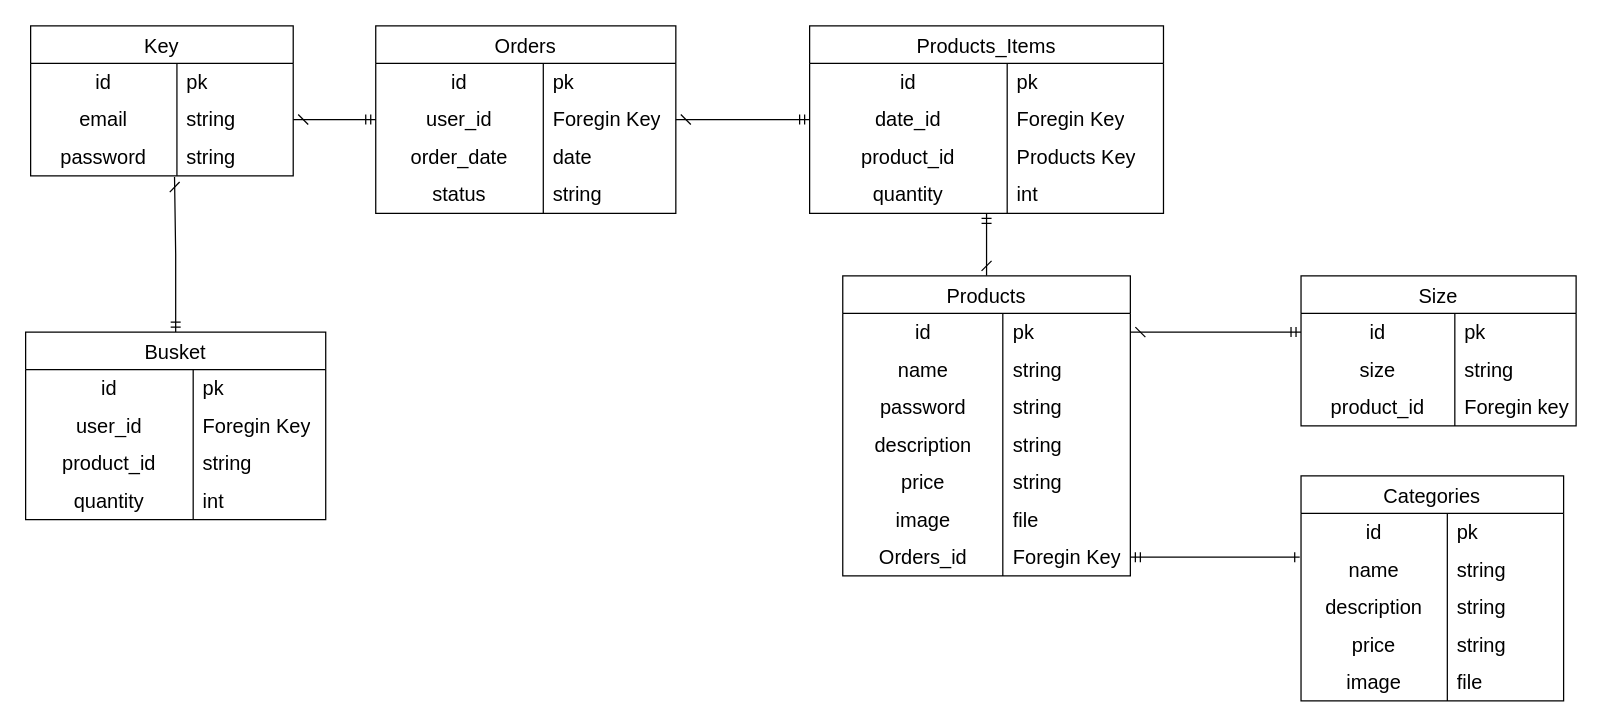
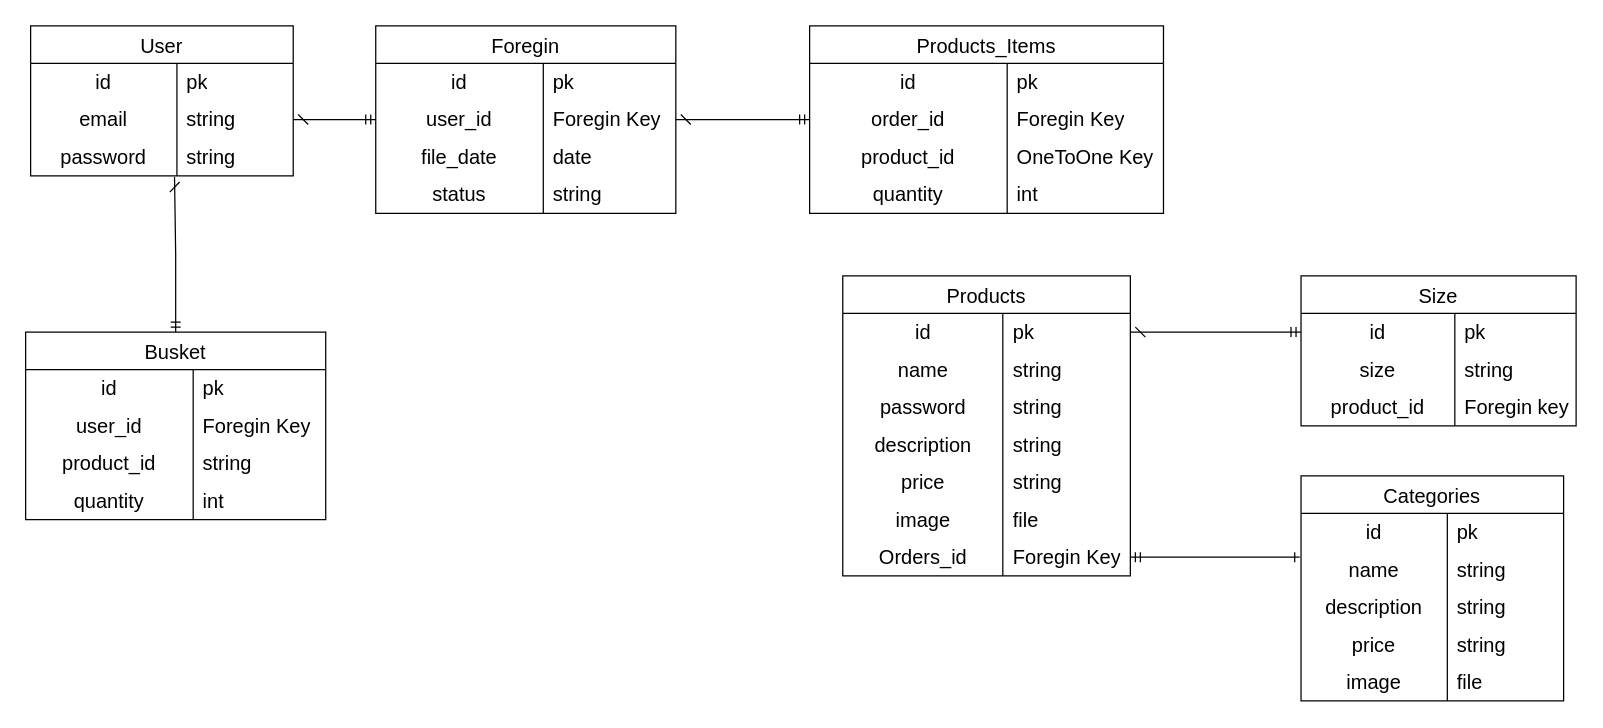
- <mxCell id="2" value="Key" style="shape=table;startSize=30;container=1;collapsible=0;childLayout=tableLayout;fixedRows=1;rowLines=0;fontStyle=0;strokeColor=default;fontSize=16;" vertex="1" parent="1"><mxGeometry x="24" y="20" width="210" height="120" as="geometry" /></mxCell>
+ <mxCell id="2" value="User" style="shape=table;startSize=30;container=1;collapsible=0;childLayout=tableLayout;fixedRows=1;rowLines=0;fontStyle=0;strokeColor=default;fontSize=16;" vertex="1" parent="1"><mxGeometry x="24" y="20" width="210" height="120" as="geometry" /></mxCell>
- <mxCell id="88" value="Orders" style="shape=table;startSize=30;container=1;collapsible=0;childLayout=tableLayout;fixedRows=1;rowLines=0;fontStyle=0;strokeColor=default;fontSize=16;" vertex="1" parent="1"><mxGeometry x="300" y="20" width="240" height="150" as="geometry" /></mxCell>
+ <mxCell id="88" value="Foregin" style="shape=table;startSize=30;container=1;collapsible=0;childLayout=tableLayout;fixedRows=1;rowLines=0;fontStyle=0;strokeColor=default;fontSize=16;" vertex="1" parent="1"><mxGeometry x="300" y="20" width="240" height="150" as="geometry" /></mxCell>
- <mxCell id="80" value="date_id" style="shape=partialRectangle;html=1;whiteSpace=wrap;connectable=0;fillColor=none;top=0;left=0;bottom=0;right=0;overflow=hidden;strokeColor=inherit;fontSize=16;" vertex="1" parent="79"><mxGeometry width="158" height="30" as="geometry"><mxRectangle width="158" height="30" as="alternateBounds" /></mxGeometry></mxCell>
+ <mxCell id="80" value="order_id" style="shape=partialRectangle;html=1;whiteSpace=wrap;connectable=0;fillColor=none;top=0;left=0;bottom=0;right=0;overflow=hidden;strokeColor=inherit;fontSize=16;" vertex="1" parent="79"><mxGeometry width="158" height="30" as="geometry"><mxRectangle width="158" height="30" as="alternateBounds" /></mxGeometry></mxCell>
- <mxCell id="96" value="order_date" style="shape=partialRectangle;html=1;whiteSpace=wrap;connectable=0;fillColor=none;top=0;left=0;bottom=0;right=0;overflow=hidden;strokeColor=inherit;fontSize=16;" vertex="1" parent="95"><mxGeometry width="134" height="30" as="geometry"><mxRectangle width="134" height="30" as="alternateBounds" /></mxGeometry></mxCell>
+ <mxCell id="96" value="file_date" style="shape=partialRectangle;html=1;whiteSpace=wrap;connectable=0;fillColor=none;top=0;left=0;bottom=0;right=0;overflow=hidden;strokeColor=inherit;fontSize=16;" vertex="1" parent="95"><mxGeometry width="134" height="30" as="geometry"><mxRectangle width="134" height="30" as="alternateBounds" /></mxGeometry></mxCell>
- <mxCell id="84" value="Products Key" style="shape=partialRectangle;html=1;whiteSpace=wrap;connectable=0;fillColor=none;top=0;left=0;bottom=0;right=0;align=left;spacingLeft=6;overflow=hidden;strokeColor=inherit;fontSize=16;" vertex="1" parent="82"><mxGeometry x="158" width="125" height="30" as="geometry"><mxRectangle width="125" height="30" as="alternateBounds" /></mxGeometry></mxCell>
+ <mxCell id="84" value="OneToOne Key" style="shape=partialRectangle;html=1;whiteSpace=wrap;connectable=0;fillColor=none;top=0;left=0;bottom=0;right=0;align=left;spacingLeft=6;overflow=hidden;strokeColor=inherit;fontSize=16;" vertex="1" parent="82"><mxGeometry x="158" width="125" height="30" as="geometry"><mxRectangle width="125" height="30" as="alternateBounds" /></mxGeometry></mxCell>
- <mxCell id="12" style="edgeStyle=orthogonalEdgeStyle;rounded=0;orthogonalLoop=1;jettySize=auto;html=1;exitX=0.5;exitY=0;exitDx=0;exitDy=0;entryX=0.5;entryY=1;entryDx=0;entryDy=0;endArrow=ERmandOne;endFill=0;startArrow=dash;startFill=0;" edge="1" parent="1" source="13" target="75"><mxGeometry relative="1" as="geometry" /></mxCell>
